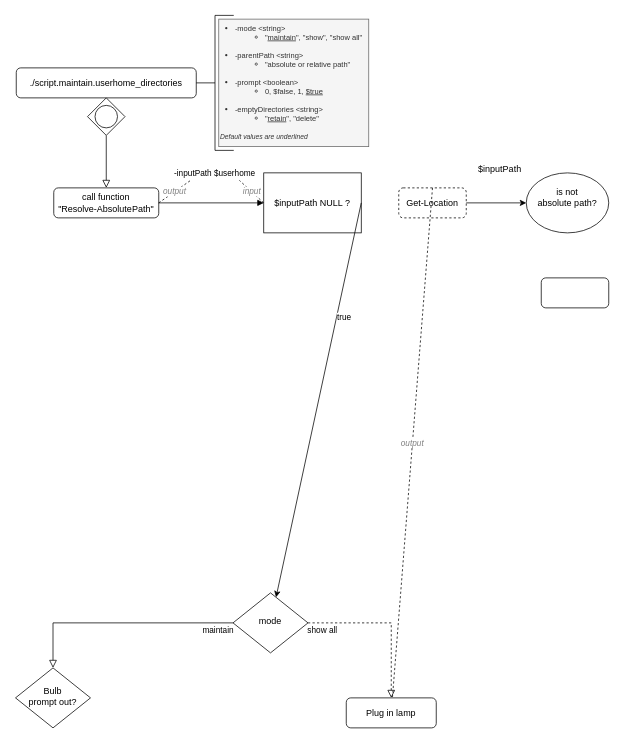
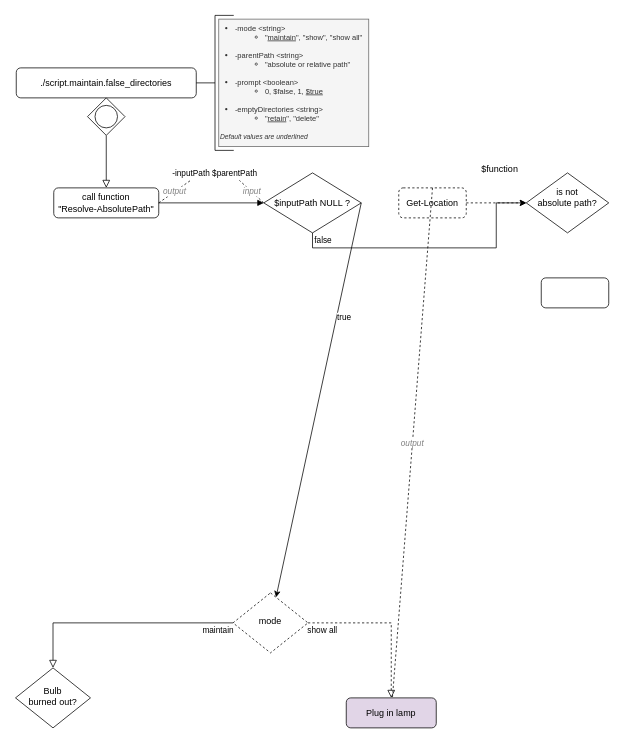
- <mxCell id="3" value="./script.maintain.userhome_directories" style="rounded=1;whiteSpace=wrap;html=1;fontSize=12;glass=0;strokeWidth=1;shadow=0;" parent="1" vertex="1"><mxGeometry x="21" y="90" width="240" height="40" as="geometry" /></mxCell>
+ <mxCell id="3" value="./script.maintain.false_directories" style="rounded=1;whiteSpace=wrap;html=1;fontSize=12;glass=0;strokeWidth=1;shadow=0;" parent="1" vertex="1"><mxGeometry x="21" y="90" width="240" height="40" as="geometry" /></mxCell>
- <mxCell id="18" value="&lt;span style=&quot;background-color: initial;&quot;&gt;$inputPath&lt;/span&gt;" style="text;html=1;align=center;verticalAlign=middle;whiteSpace=wrap;rounded=0;" vertex="1" parent="1"><mxGeometry x="631" y="210" width="70" height="30" as="geometry" /></mxCell>
+ <mxCell id="18" value="&lt;span style=&quot;background-color: initial;&quot;&gt;$function&lt;/span&gt;" style="text;html=1;align=center;verticalAlign=middle;whiteSpace=wrap;rounded=0;" vertex="1" parent="1"><mxGeometry x="631" y="210" width="70" height="30" as="geometry" /></mxCell>
- <mxCell id="23" value="&lt;div&gt;&lt;span style=&quot;background-color: rgb(255, 255, 255); font-size: 11px; text-wrap: nowrap;&quot;&gt;-inputPath $userhome&lt;/span&gt;&lt;br&gt;&lt;/div&gt;" style="text;html=1;align=center;verticalAlign=middle;whiteSpace=wrap;rounded=0;" vertex="1" parent="1"><mxGeometry x="221" y="220" width="130" height="20" as="geometry" /></mxCell>
+ <mxCell id="23" value="&lt;div&gt;&lt;span style=&quot;background-color: rgb(255, 255, 255); font-size: 11px; text-wrap: nowrap;&quot;&gt;-inputPath $parentPath&lt;/span&gt;&lt;br&gt;&lt;/div&gt;" style="text;html=1;align=center;verticalAlign=middle;whiteSpace=wrap;rounded=0;" vertex="1" parent="1"><mxGeometry x="221" y="220" width="130" height="20" as="geometry" /></mxCell>
- <mxCell id="14" value="$inputPath NULL ?" style="whiteSpace=wrap;html=1;fontSize=12;rounded=0;" vertex="1" parent="1"><mxGeometry x="351" y="230" width="130" height="80" as="geometry" /></mxCell>
+ <mxCell id="14" value="$inputPath NULL ?" style="rhombus;whiteSpace=wrap;html=1;fontSize=12;" vertex="1" parent="1"><mxGeometry x="351" y="230" width="130" height="80" as="geometry" /></mxCell>
- <mxCell id="21" value="" style="endArrow=classic;html=1;rounded=0;exitX=1;exitY=0.5;exitDx=0;exitDy=0;entryX=0;entryY=0.5;entryDx=0;entryDy=0;" edge="1" parent="1" source="15" target="20"><mxGeometry x="-0.429" y="10" width="50" height="50" relative="1" as="geometry"><mxPoint x="501" y="280" as="sourcePoint" /><mxPoint x="541" y="280" as="targetPoint" /><mxPoint as="offset" /></mxGeometry></mxCell>
+ <mxCell id="21" value="" style="endArrow=classic;html=1;rounded=0;exitX=1;exitY=0.5;exitDx=0;exitDy=0;entryX=0;entryY=0.5;entryDx=0;entryDy=0;dashed=1;" edge="1" parent="1" source="15" target="20"><mxGeometry x="-0.429" y="10" width="50" height="50" relative="1" as="geometry"><mxPoint x="501" y="280" as="sourcePoint" /><mxPoint x="541" y="280" as="targetPoint" /><mxPoint as="offset" /></mxGeometry></mxCell>
- <mxCell id="20" value="is not&lt;div&gt;absolute path?&lt;/div&gt;&lt;div&gt;&lt;br&gt;&lt;/div&gt;" style="ellipse;whiteSpace=wrap;html=1;fontSize=12;" vertex="1" parent="1"><mxGeometry x="701" y="230" width="110" height="80" as="geometry" /></mxCell>
+ <mxCell id="20" value="is not&lt;div&gt;absolute path?&lt;/div&gt;&lt;div&gt;&lt;br&gt;&lt;/div&gt;" style="rhombus;whiteSpace=wrap;html=1;fontSize=12;" vertex="1" parent="1"><mxGeometry x="701" y="230" width="110" height="80" as="geometry" /></mxCell>
+ <mxCell id="19" value="false" style="endArrow=classic;html=1;rounded=0;exitX=0.5;exitY=1;exitDx=0;exitDy=0;edgeStyle=orthogonalEdgeStyle;entryX=0;entryY=0.5;entryDx=0;entryDy=0;" edge="1" parent="1" source="14" target="20"><mxGeometry x="-0.811" y="10" width="50" height="50" relative="1" as="geometry"><mxPoint x="471" y="280" as="sourcePoint" /><mxPoint x="511" y="400" as="targetPoint" /><mxPoint as="offset" /><Array as="points"><mxPoint x="416" y="330" /><mxPoint x="661" y="330" /><mxPoint x="661" y="270" /></Array></mxGeometry></mxCell>
- <mxCell id="6" value="mode" style="rhombus;whiteSpace=wrap;html=1;shadow=0;fontFamily=Helvetica;fontSize=12;align=center;strokeWidth=1;spacing=6;spacingTop=-4;" parent="1" vertex="1"><mxGeometry x="310" y="790" width="100" height="80" as="geometry" /></mxCell>
+ <mxCell id="6" value="mode" style="rhombus;whiteSpace=wrap;html=1;shadow=0;fontFamily=Helvetica;fontSize=12;align=center;strokeWidth=1;spacing=6;spacingTop=-4;dashed=1;" parent="1" vertex="1"><mxGeometry x="310" y="790" width="100" height="80" as="geometry" /></mxCell>
- <mxCell id="8" value="Bulb&lt;br&gt;prompt out?" style="rhombus;whiteSpace=wrap;html=1;shadow=0;fontFamily=Helvetica;fontSize=12;align=center;strokeWidth=1;spacing=6;spacingTop=-4;" parent="1" vertex="1"><mxGeometry x="20" y="890" width="100" height="80" as="geometry" /></mxCell>
+ <mxCell id="8" value="Bulb&lt;br&gt;burned out?" style="rhombus;whiteSpace=wrap;html=1;shadow=0;fontFamily=Helvetica;fontSize=12;align=center;strokeWidth=1;spacing=6;spacingTop=-4;" parent="1" vertex="1"><mxGeometry x="20" y="890" width="100" height="80" as="geometry" /></mxCell>
- <mxCell id="7" value="Plug in lamp" style="rounded=1;whiteSpace=wrap;html=1;fontSize=12;glass=0;strokeWidth=1;shadow=0;" parent="1" vertex="1"><mxGeometry x="461" y="930" width="120" height="40" as="geometry" /></mxCell>
+ <mxCell id="7" value="Plug in lamp" style="rounded=1;whiteSpace=wrap;html=1;fontSize=12;glass=0;strokeWidth=1;shadow=0;fillColor=#e1d5e7;" parent="1" vertex="1"><mxGeometry x="461" y="930" width="120" height="40" as="geometry" /></mxCell>
